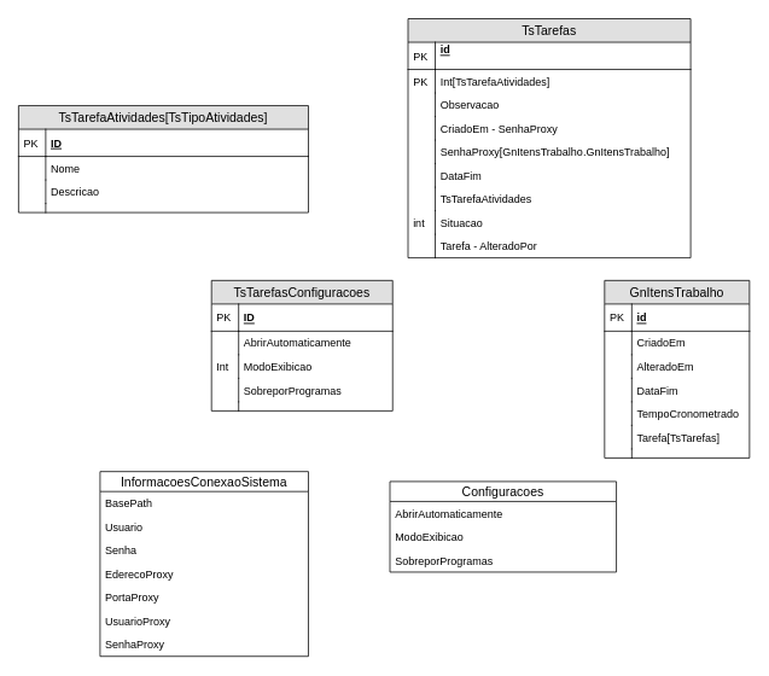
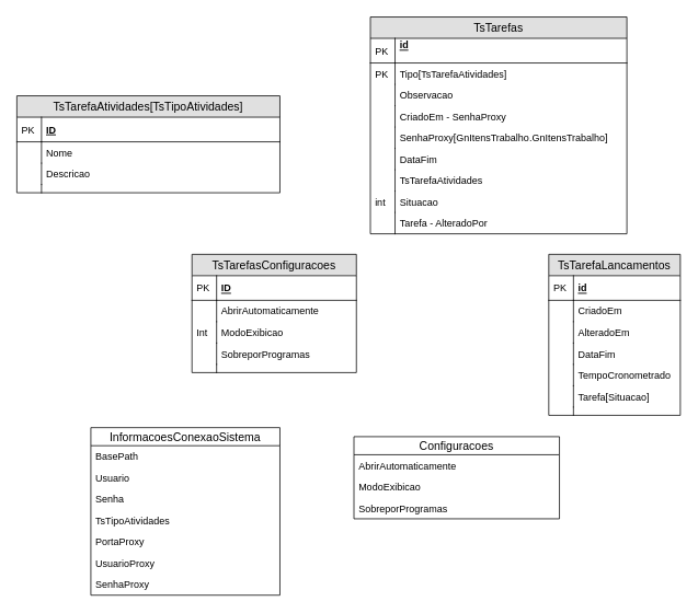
- <mxCell id="5" value="Int[TsTarefaAtividades]" style="shape=partialRectangle;top=0;left=0;right=0;bottom=0;align=left;verticalAlign=top;fillColor=none;spacingLeft=34;spacingRight=4;overflow=hidden;rotatable=0;points=[[0,0.5],[1,0.5]];portConstraint=eastwest;dropTarget=0;fontSize=12;" vertex="1" parent="2"><mxGeometry y="56" width="312" height="26" as="geometry" /></mxCell>
+ <mxCell id="5" value="Tipo[TsTarefaAtividades]" style="shape=partialRectangle;top=0;left=0;right=0;bottom=0;align=left;verticalAlign=top;fillColor=none;spacingLeft=34;spacingRight=4;overflow=hidden;rotatable=0;points=[[0,0.5],[1,0.5]];portConstraint=eastwest;dropTarget=0;fontSize=12;" vertex="1" parent="2"><mxGeometry y="56" width="312" height="26" as="geometry" /></mxCell>
- <mxCell id="30" value="GnItensTrabalho" style="swimlane;fontStyle=0;childLayout=stackLayout;horizontal=1;startSize=26;fillColor=#e0e0e0;horizontalStack=0;resizeParent=1;resizeParentMax=0;resizeLast=0;collapsible=1;marginBottom=0;swimlaneFillColor=#ffffff;align=center;fontSize=14;" vertex="1" parent="1"><mxGeometry x="667" y="309" width="160" height="196" as="geometry" /></mxCell>
+ <mxCell id="30" value="TsTarefaLancamentos" style="swimlane;fontStyle=0;childLayout=stackLayout;horizontal=1;startSize=26;fillColor=#e0e0e0;horizontalStack=0;resizeParent=1;resizeParentMax=0;resizeLast=0;collapsible=1;marginBottom=0;swimlaneFillColor=#ffffff;align=center;fontSize=14;" vertex="1" parent="1"><mxGeometry x="667" y="309" width="160" height="196" as="geometry" /></mxCell>
- <mxCell id="41" value="Tarefa[TsTarefas]" style="shape=partialRectangle;top=0;left=0;right=0;bottom=0;align=left;verticalAlign=top;fillColor=none;spacingLeft=34;spacingRight=4;overflow=hidden;rotatable=0;points=[[0,0.5],[1,0.5]];portConstraint=eastwest;dropTarget=0;fontSize=12;" vertex="1" parent="30"><mxGeometry y="160" width="160" height="26" as="geometry" /></mxCell>
+ <mxCell id="41" value="Tarefa[Situacao]" style="shape=partialRectangle;top=0;left=0;right=0;bottom=0;align=left;verticalAlign=top;fillColor=none;spacingLeft=34;spacingRight=4;overflow=hidden;rotatable=0;points=[[0,0.5],[1,0.5]];portConstraint=eastwest;dropTarget=0;fontSize=12;" vertex="1" parent="30"><mxGeometry y="160" width="160" height="26" as="geometry" /></mxCell>
- <mxCell id="49" value="EderecoProxy" style="text;strokeColor=none;fillColor=none;spacingLeft=4;spacingRight=4;overflow=hidden;rotatable=0;points=[[0,0.5],[1,0.5]];portConstraint=eastwest;fontSize=12;" vertex="1" parent="45"><mxGeometry y="100" width="230" height="26" as="geometry" /></mxCell>
+ <mxCell id="49" value="TsTipoAtividades" style="text;strokeColor=none;fillColor=none;spacingLeft=4;spacingRight=4;overflow=hidden;rotatable=0;points=[[0,0.5],[1,0.5]];portConstraint=eastwest;fontSize=12;" vertex="1" parent="45"><mxGeometry y="100" width="230" height="26" as="geometry" /></mxCell>
